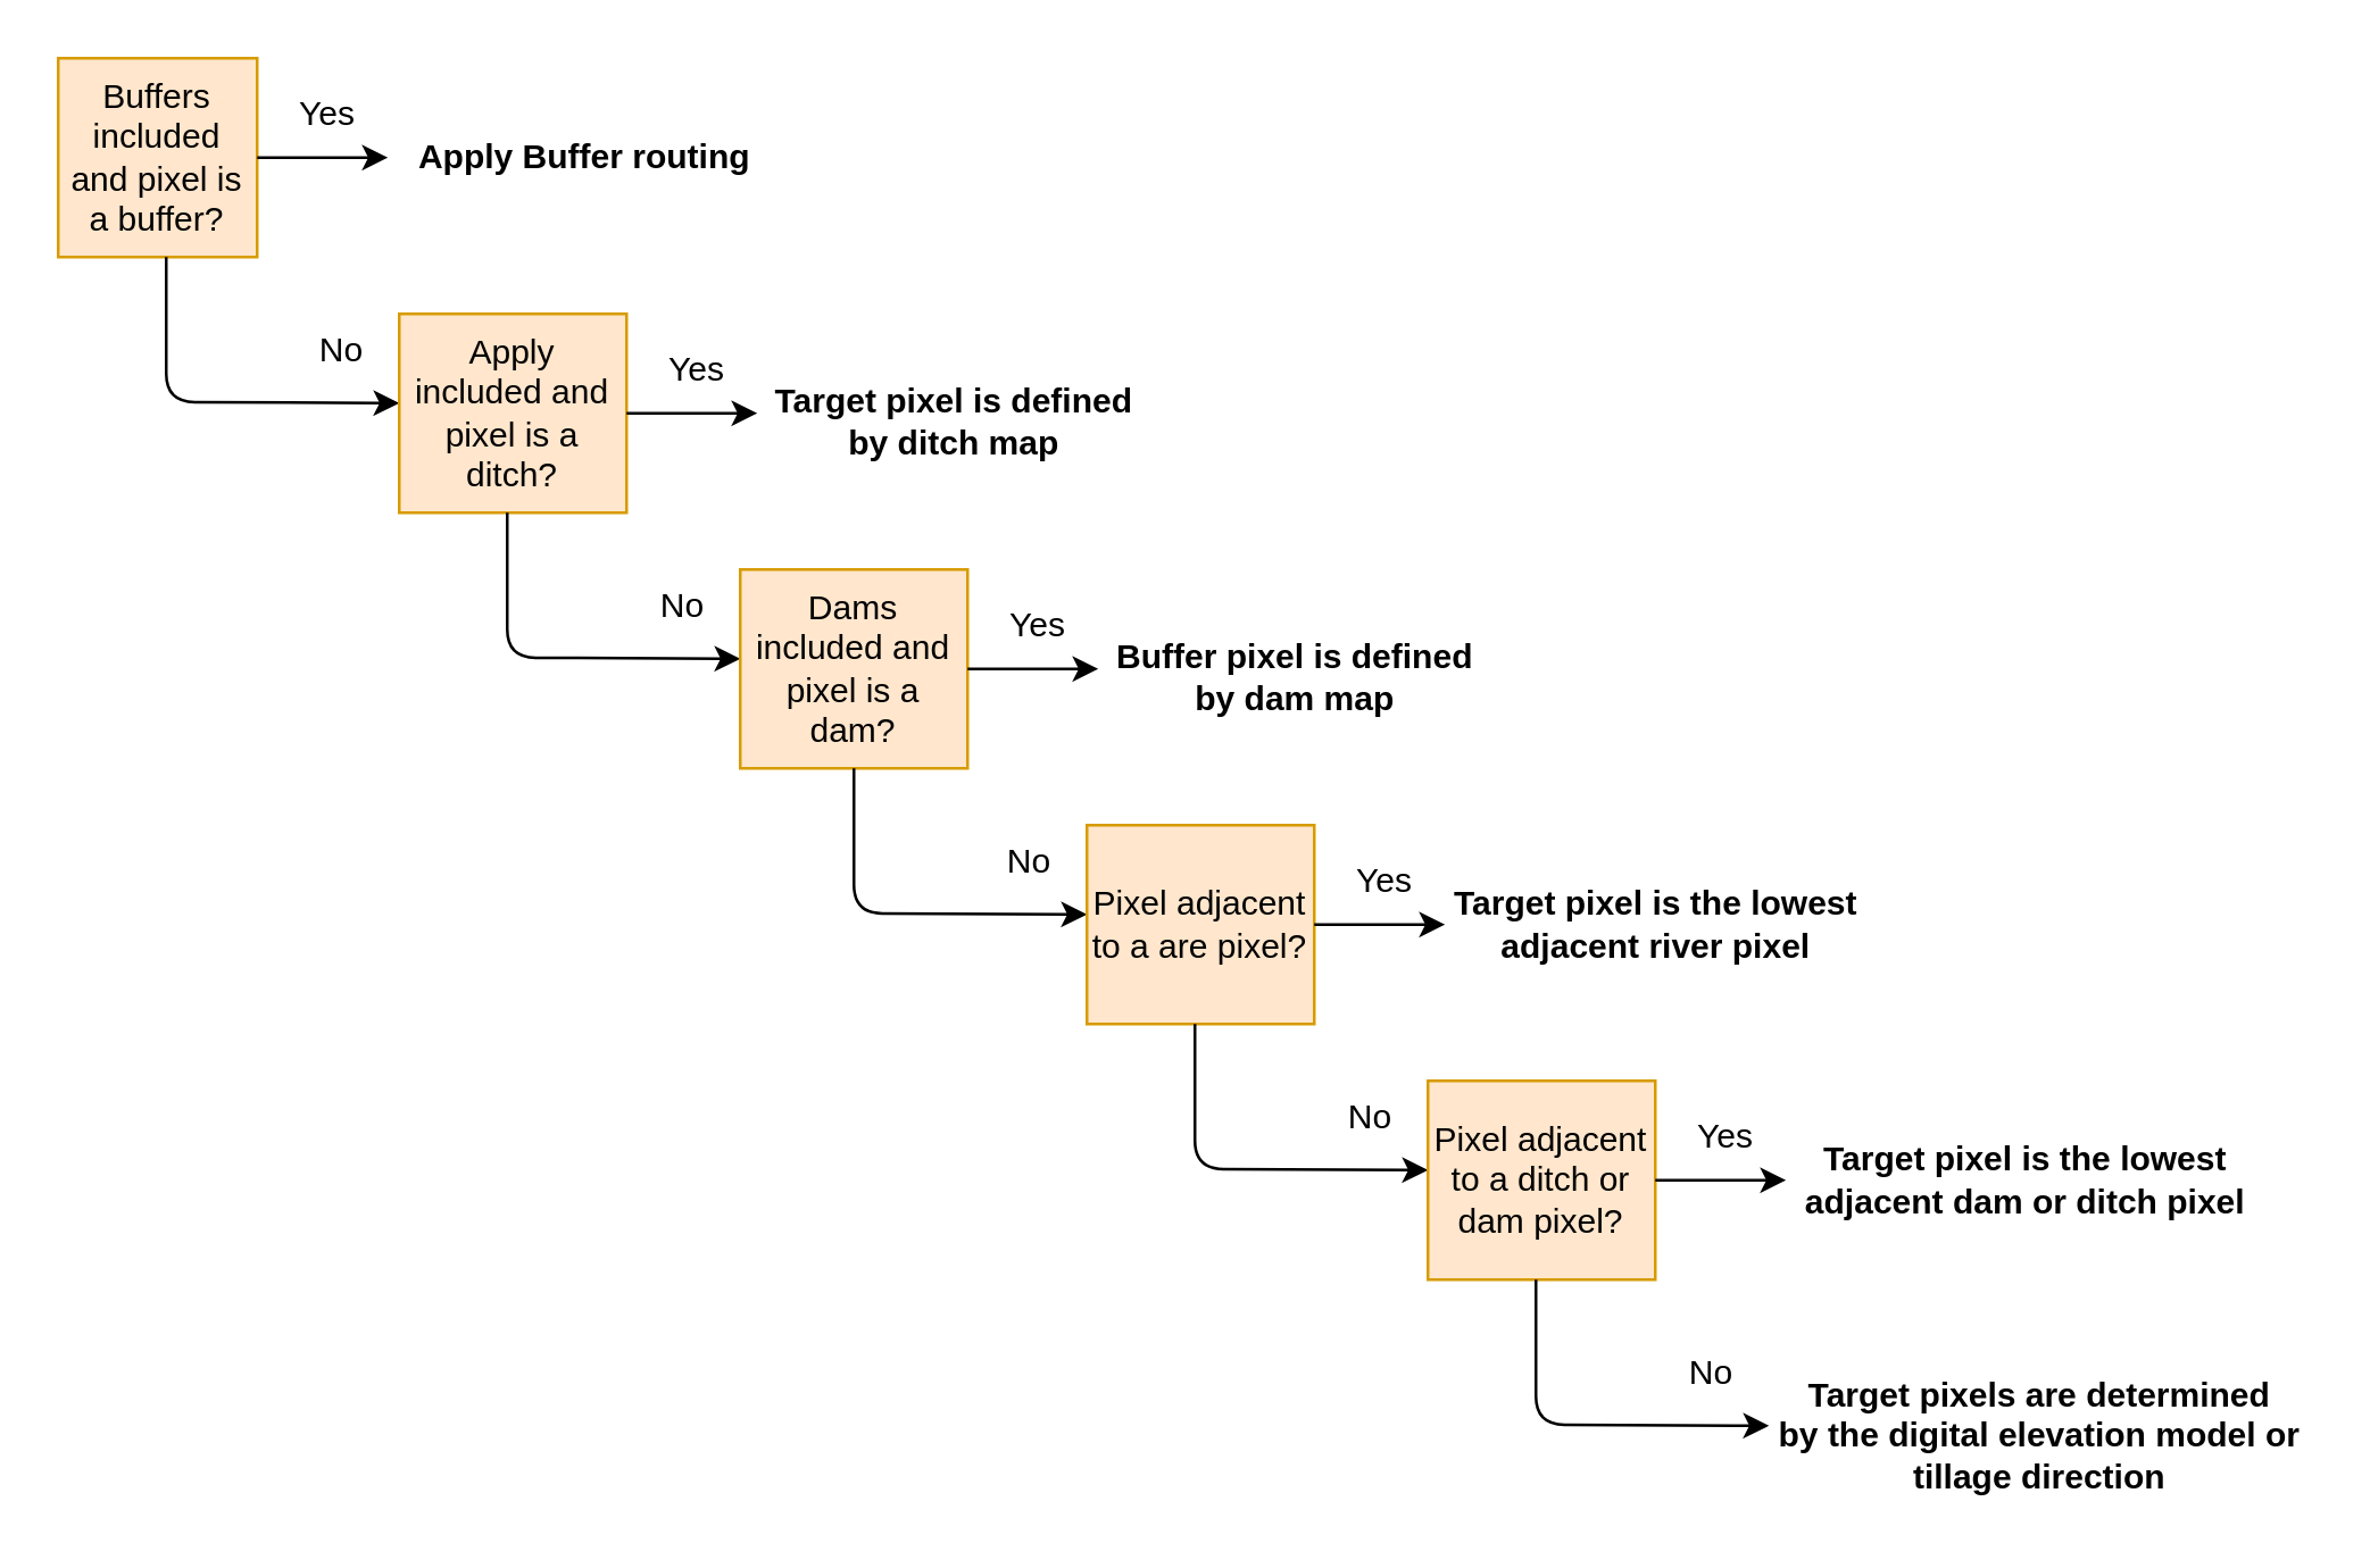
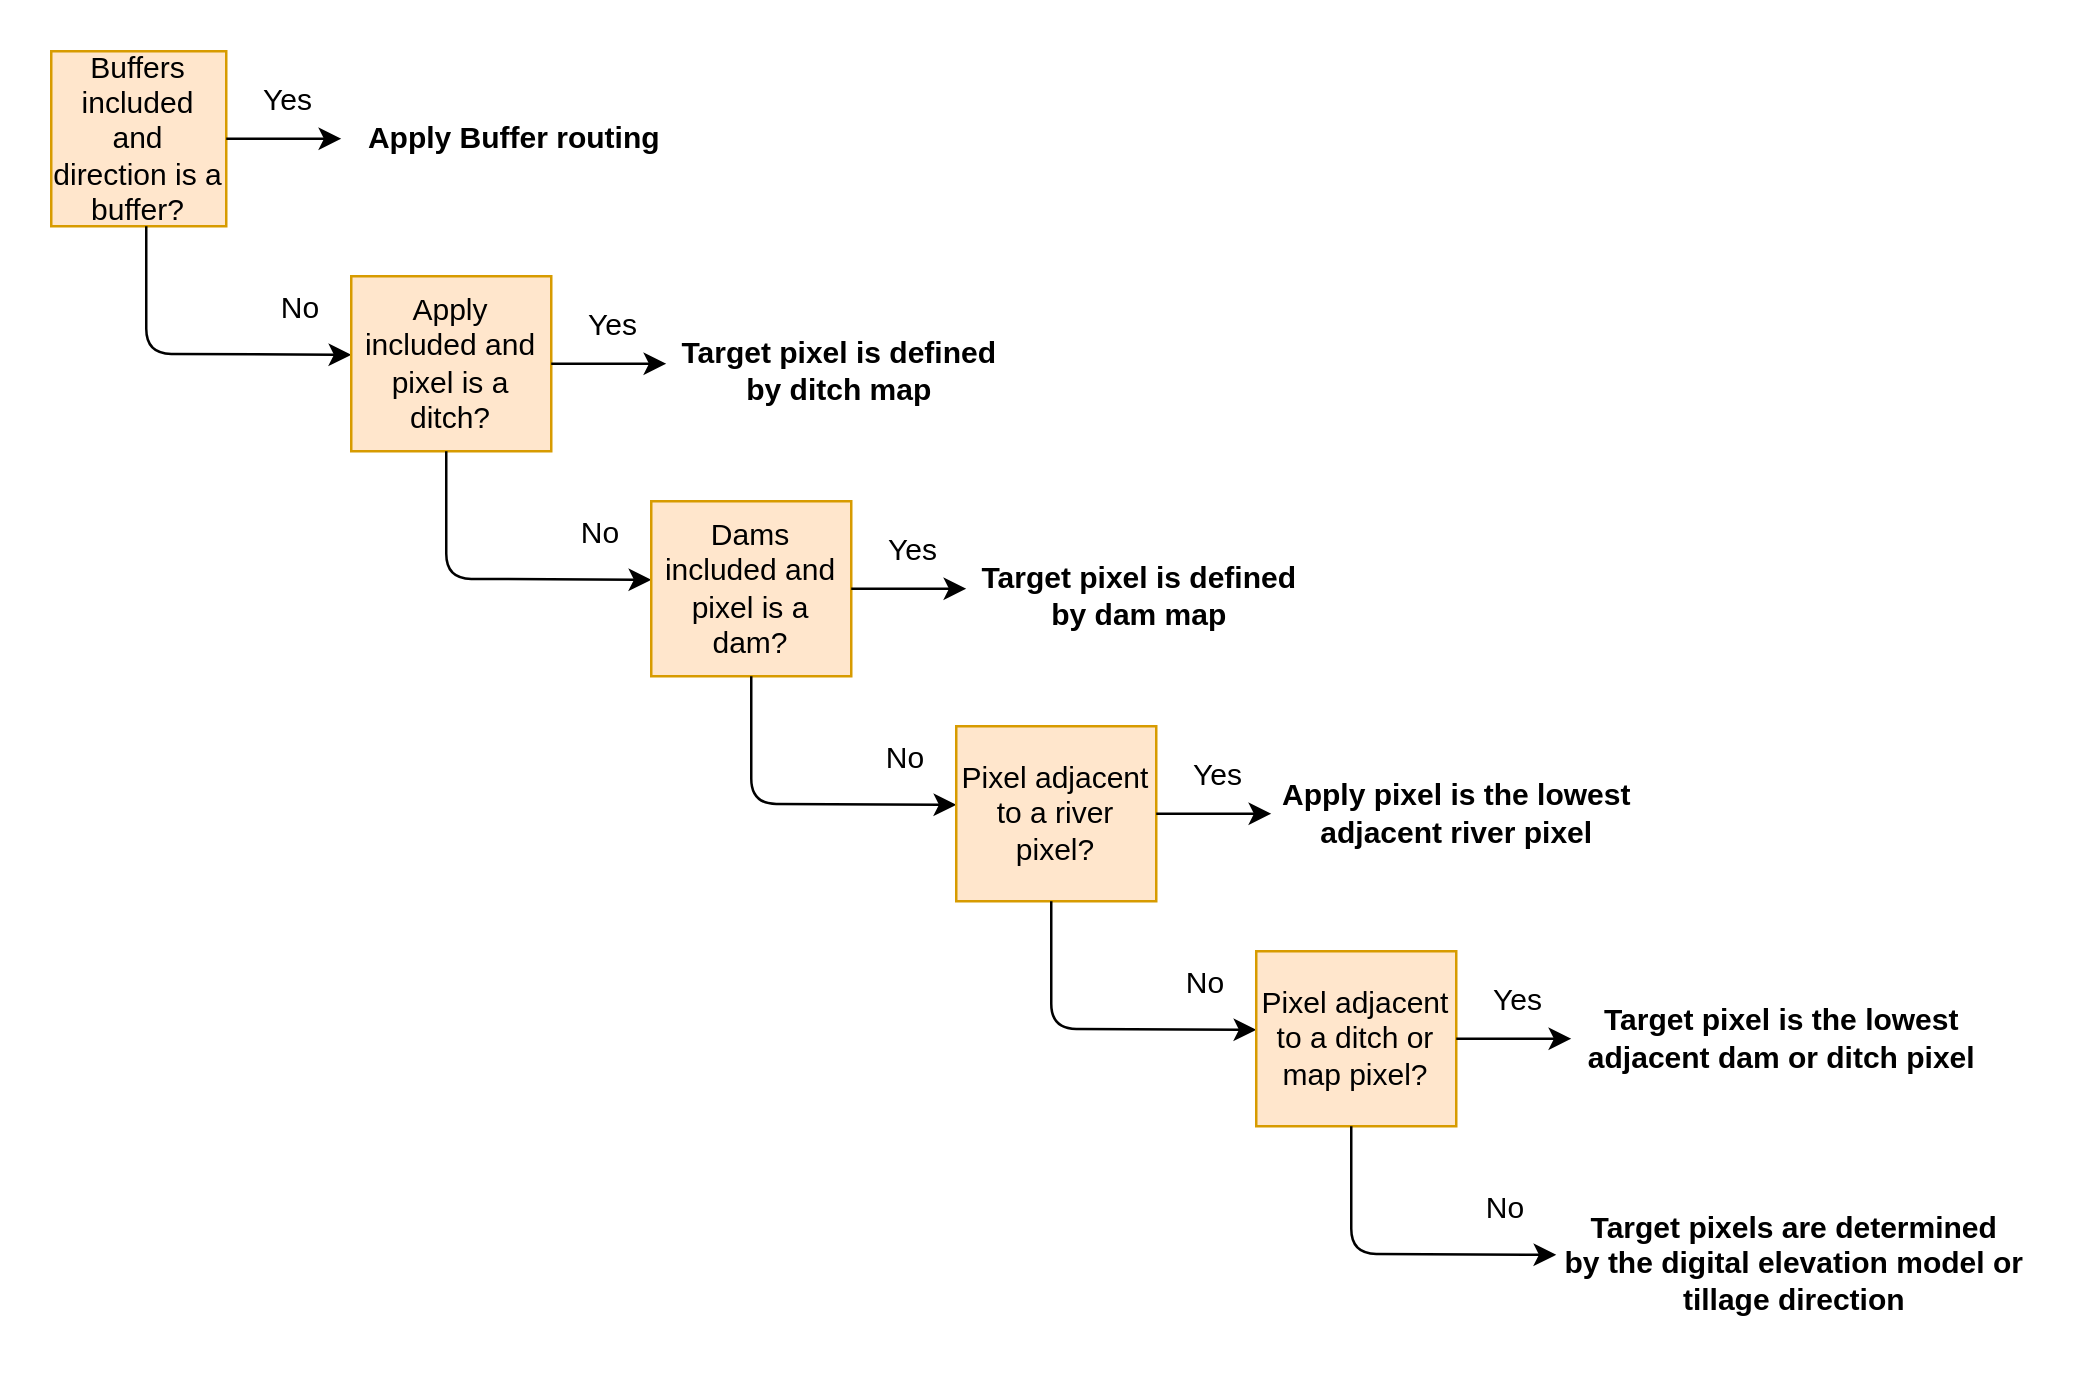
- <mxCell id="2" value="Buffers included and pixel is a buffer?" style="whiteSpace=wrap;html=1;aspect=fixed;fillColor=#ffe6cc;strokeColor=#d79b00;" vertex="1" parent="1"><mxGeometry x="20" y="20" width="70" height="70" as="geometry" /></mxCell>
+ <mxCell id="2" value="Buffers included and direction is a buffer?" style="whiteSpace=wrap;html=1;aspect=fixed;fillColor=#ffe6cc;strokeColor=#d79b00;" vertex="1" parent="1"><mxGeometry x="20" y="20" width="70" height="70" as="geometry" /></mxCell>
- <mxCell id="17" value="&lt;div&gt;Buffer pixel is defined&lt;/div&gt;&lt;div&gt; by dam map&lt;/div&gt;" style="text;html=1;align=center;verticalAlign=middle;resizable=0;points=[];autosize=1;fontStyle=1" vertex="1" parent="1"><mxGeometry x="385" y="223" width="140" height="30" as="geometry" /></mxCell>
+ <mxCell id="17" value="&lt;div&gt;Target pixel is defined&lt;/div&gt;&lt;div&gt; by dam map&lt;/div&gt;" style="text;html=1;align=center;verticalAlign=middle;resizable=0;points=[];autosize=1;fontStyle=1" vertex="1" parent="1"><mxGeometry x="385" y="223" width="140" height="30" as="geometry" /></mxCell>
- <mxCell id="20" value="Pixel adjacent to a are pixel?" style="rounded=0;whiteSpace=wrap;html=1;align=center;fillColor=#ffe6cc;strokeColor=#d79b00;" vertex="1" parent="1"><mxGeometry x="382" y="290" width="80" height="70" as="geometry" /></mxCell>
+ <mxCell id="20" value="Pixel adjacent to a river pixel?" style="rounded=0;whiteSpace=wrap;html=1;align=center;fillColor=#ffe6cc;strokeColor=#d79b00;" vertex="1" parent="1"><mxGeometry x="382" y="290" width="80" height="70" as="geometry" /></mxCell>
- <mxCell id="23" value="&lt;div&gt;Target pixel is the lowest &lt;br&gt;&lt;/div&gt;&lt;div&gt;adjacent river pixel&lt;/div&gt;" style="text;html=1;align=center;verticalAlign=middle;resizable=0;points=[];autosize=1;fontStyle=1" vertex="1" parent="1"><mxGeometry x="502" y="310" width="160" height="30" as="geometry" /></mxCell>
+ <mxCell id="23" value="&lt;div&gt;Apply pixel is the lowest &lt;br&gt;&lt;/div&gt;&lt;div&gt;adjacent river pixel&lt;/div&gt;" style="text;html=1;align=center;verticalAlign=middle;resizable=0;points=[];autosize=1;fontStyle=1" vertex="1" parent="1"><mxGeometry x="502" y="310" width="160" height="30" as="geometry" /></mxCell>
- <mxCell id="26" value="Pixel adjacent to a ditch or dam pixel?" style="rounded=0;whiteSpace=wrap;html=1;align=center;fillColor=#ffe6cc;strokeColor=#d79b00;" vertex="1" parent="1"><mxGeometry x="502" y="380" width="80" height="70" as="geometry" /></mxCell>
+ <mxCell id="26" value="Pixel adjacent to a ditch or map pixel?" style="rounded=0;whiteSpace=wrap;html=1;align=center;fillColor=#ffe6cc;strokeColor=#d79b00;" vertex="1" parent="1"><mxGeometry x="502" y="380" width="80" height="70" as="geometry" /></mxCell>
